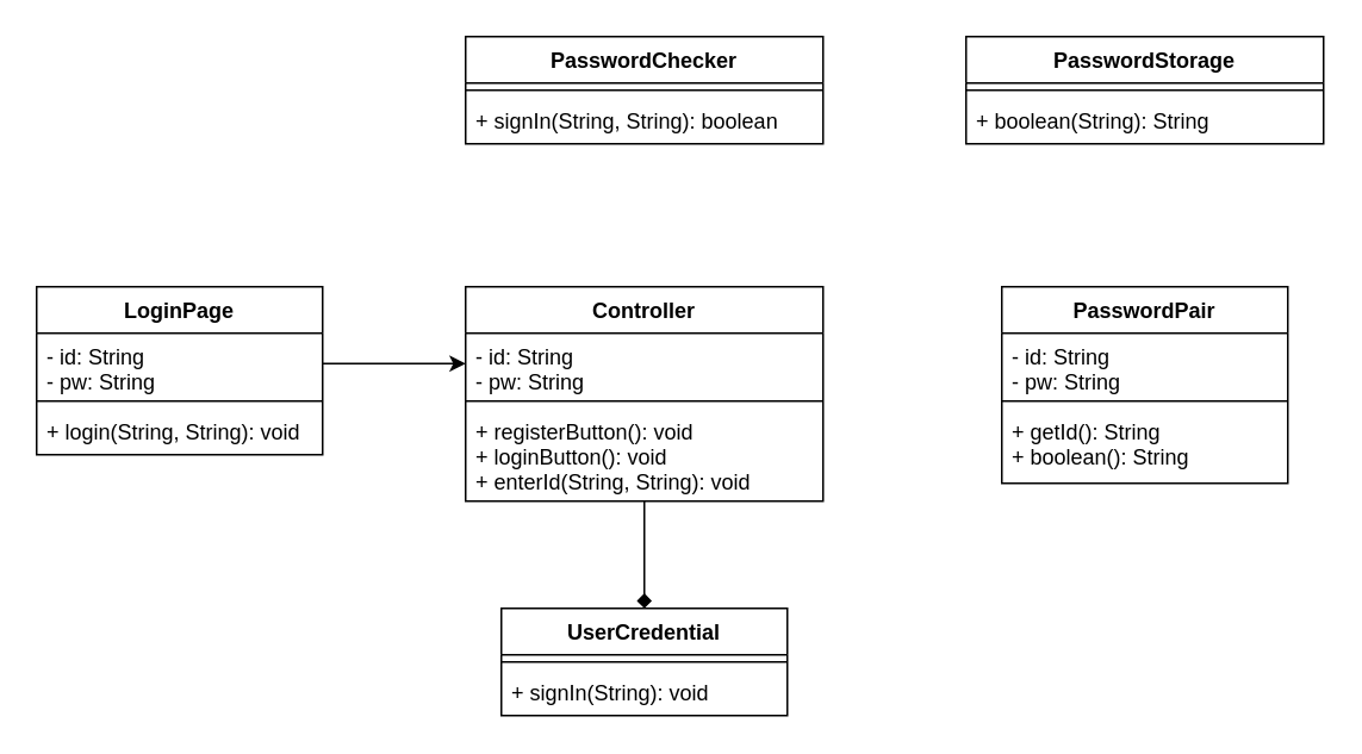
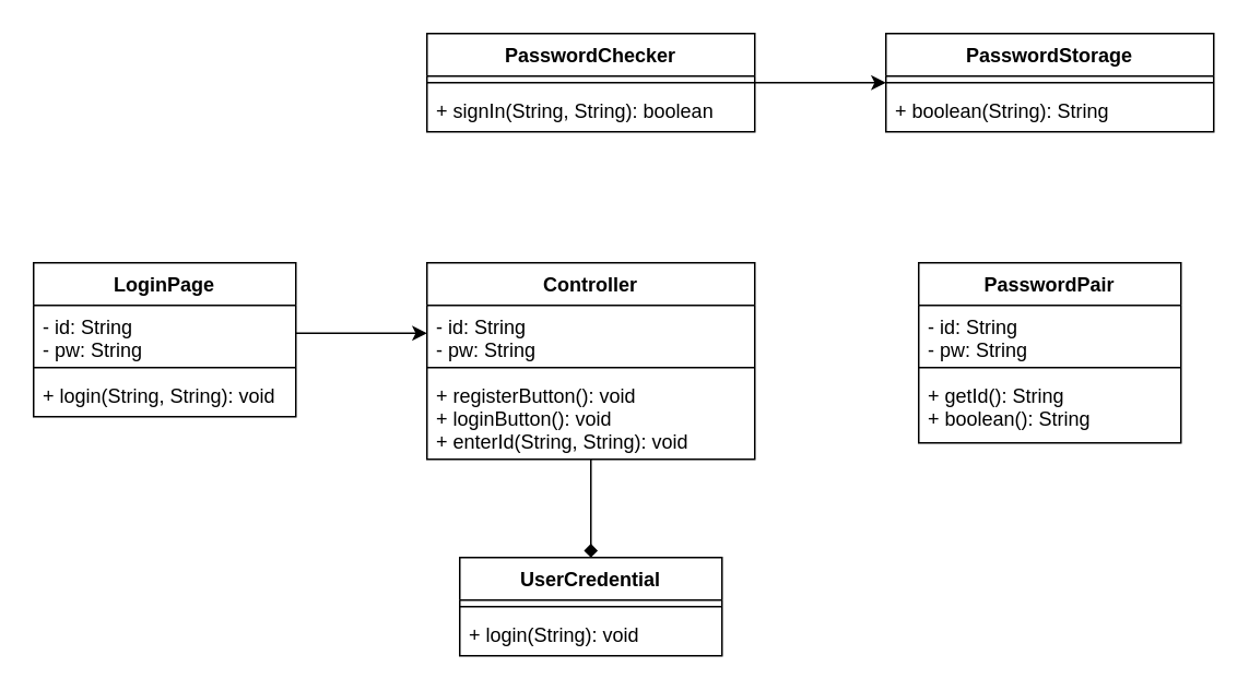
+ <mxCell id="11" style="edgeStyle=orthogonalEdgeStyle;rounded=0;orthogonalLoop=1;jettySize=auto;html=1;exitX=1;exitY=0.5;exitDx=0;exitDy=0;" parent="1" source="12" target="15" edge="1"><mxGeometry relative="1" as="geometry" /></mxCell>
- <mxCell id="20" value="+ signIn(String): void" style="text;strokeColor=none;fillColor=none;align=left;verticalAlign=top;spacingLeft=4;spacingRight=4;overflow=hidden;rotatable=0;points=[[0,0.5],[1,0.5]];portConstraint=eastwest;" parent="18" vertex="1"><mxGeometry y="34" width="160" height="26" as="geometry" /></mxCell>
+ <mxCell id="20" value="+ login(String): void" style="text;strokeColor=none;fillColor=none;align=left;verticalAlign=top;spacingLeft=4;spacingRight=4;overflow=hidden;rotatable=0;points=[[0,0.5],[1,0.5]];portConstraint=eastwest;" parent="18" vertex="1"><mxGeometry y="34" width="160" height="26" as="geometry" /></mxCell>
